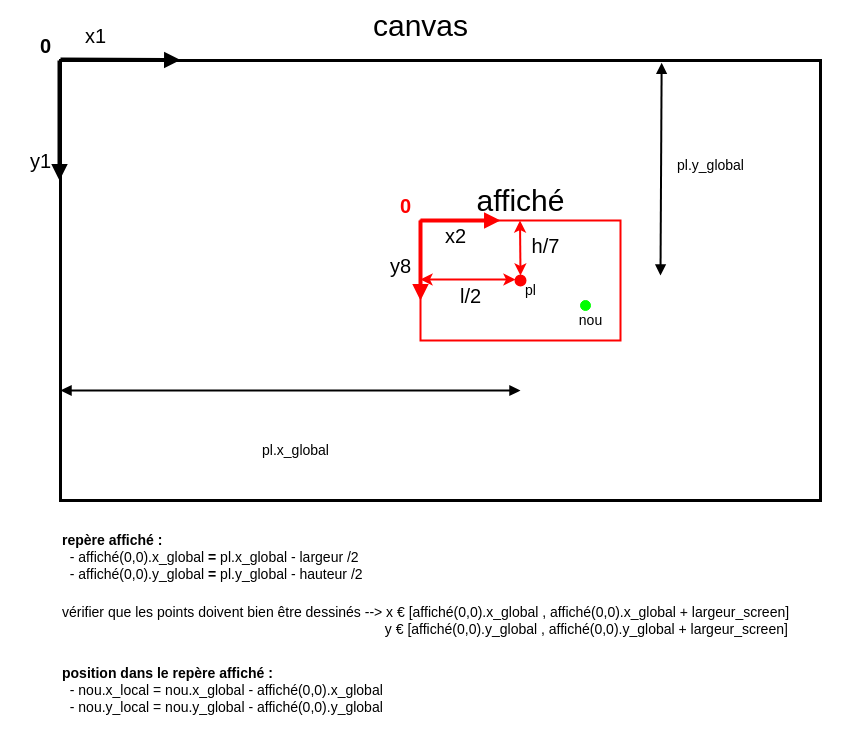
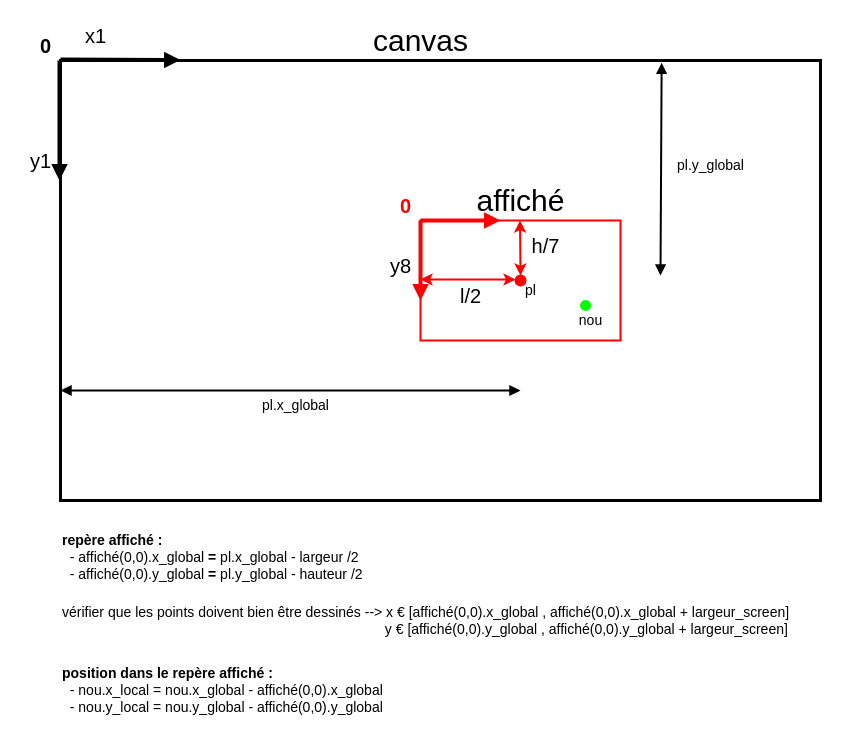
- <mxCell id="5" value="canvas" style="text;html=1;align=center;verticalAlign=middle;resizable=0;points=[];autosize=1;strokeColor=none;fillColor=none;fontSize=30;" parent="1" vertex="1"><mxGeometry x="365" y="5" width="110" height="40" as="geometry" /></mxCell>
+ <mxCell id="5" value="canvas" style="text;html=1;align=center;verticalAlign=middle;resizable=0;points=[];autosize=1;strokeColor=none;fillColor=none;fontSize=30;" parent="1" vertex="1"><mxGeometry x="365" y="20" width="110" height="40" as="geometry" /></mxCell>
- <mxCell id="13" value="x2" style="text;html=1;align=center;verticalAlign=middle;resizable=0;points=[];autosize=1;strokeColor=none;fillColor=none;fontSize=20;" parent="1" vertex="1"><mxGeometry x="435" y="220" width="40" height="30" as="geometry" /></mxCell>
- <mxCell id="23" value="&lt;font style=&quot;font-size: 14px;&quot;&gt;pl.x_global&lt;/font&gt;" style="text;html=1;align=center;verticalAlign=middle;resizable=0;points=[];autosize=1;strokeColor=none;fillColor=none;fontSize=14;" vertex="1" parent="1"><mxGeometry x="255" y="440" width="80" height="20" as="geometry" /></mxCell>
+ <mxCell id="23" value="&lt;font style=&quot;font-size: 14px;&quot;&gt;pl.x_global&lt;/font&gt;" style="text;html=1;align=center;verticalAlign=middle;resizable=0;points=[];autosize=1;strokeColor=none;fillColor=none;fontSize=14;" vertex="1" parent="1"><mxGeometry x="255" y="395" width="80" height="20" as="geometry" /></mxCell>
